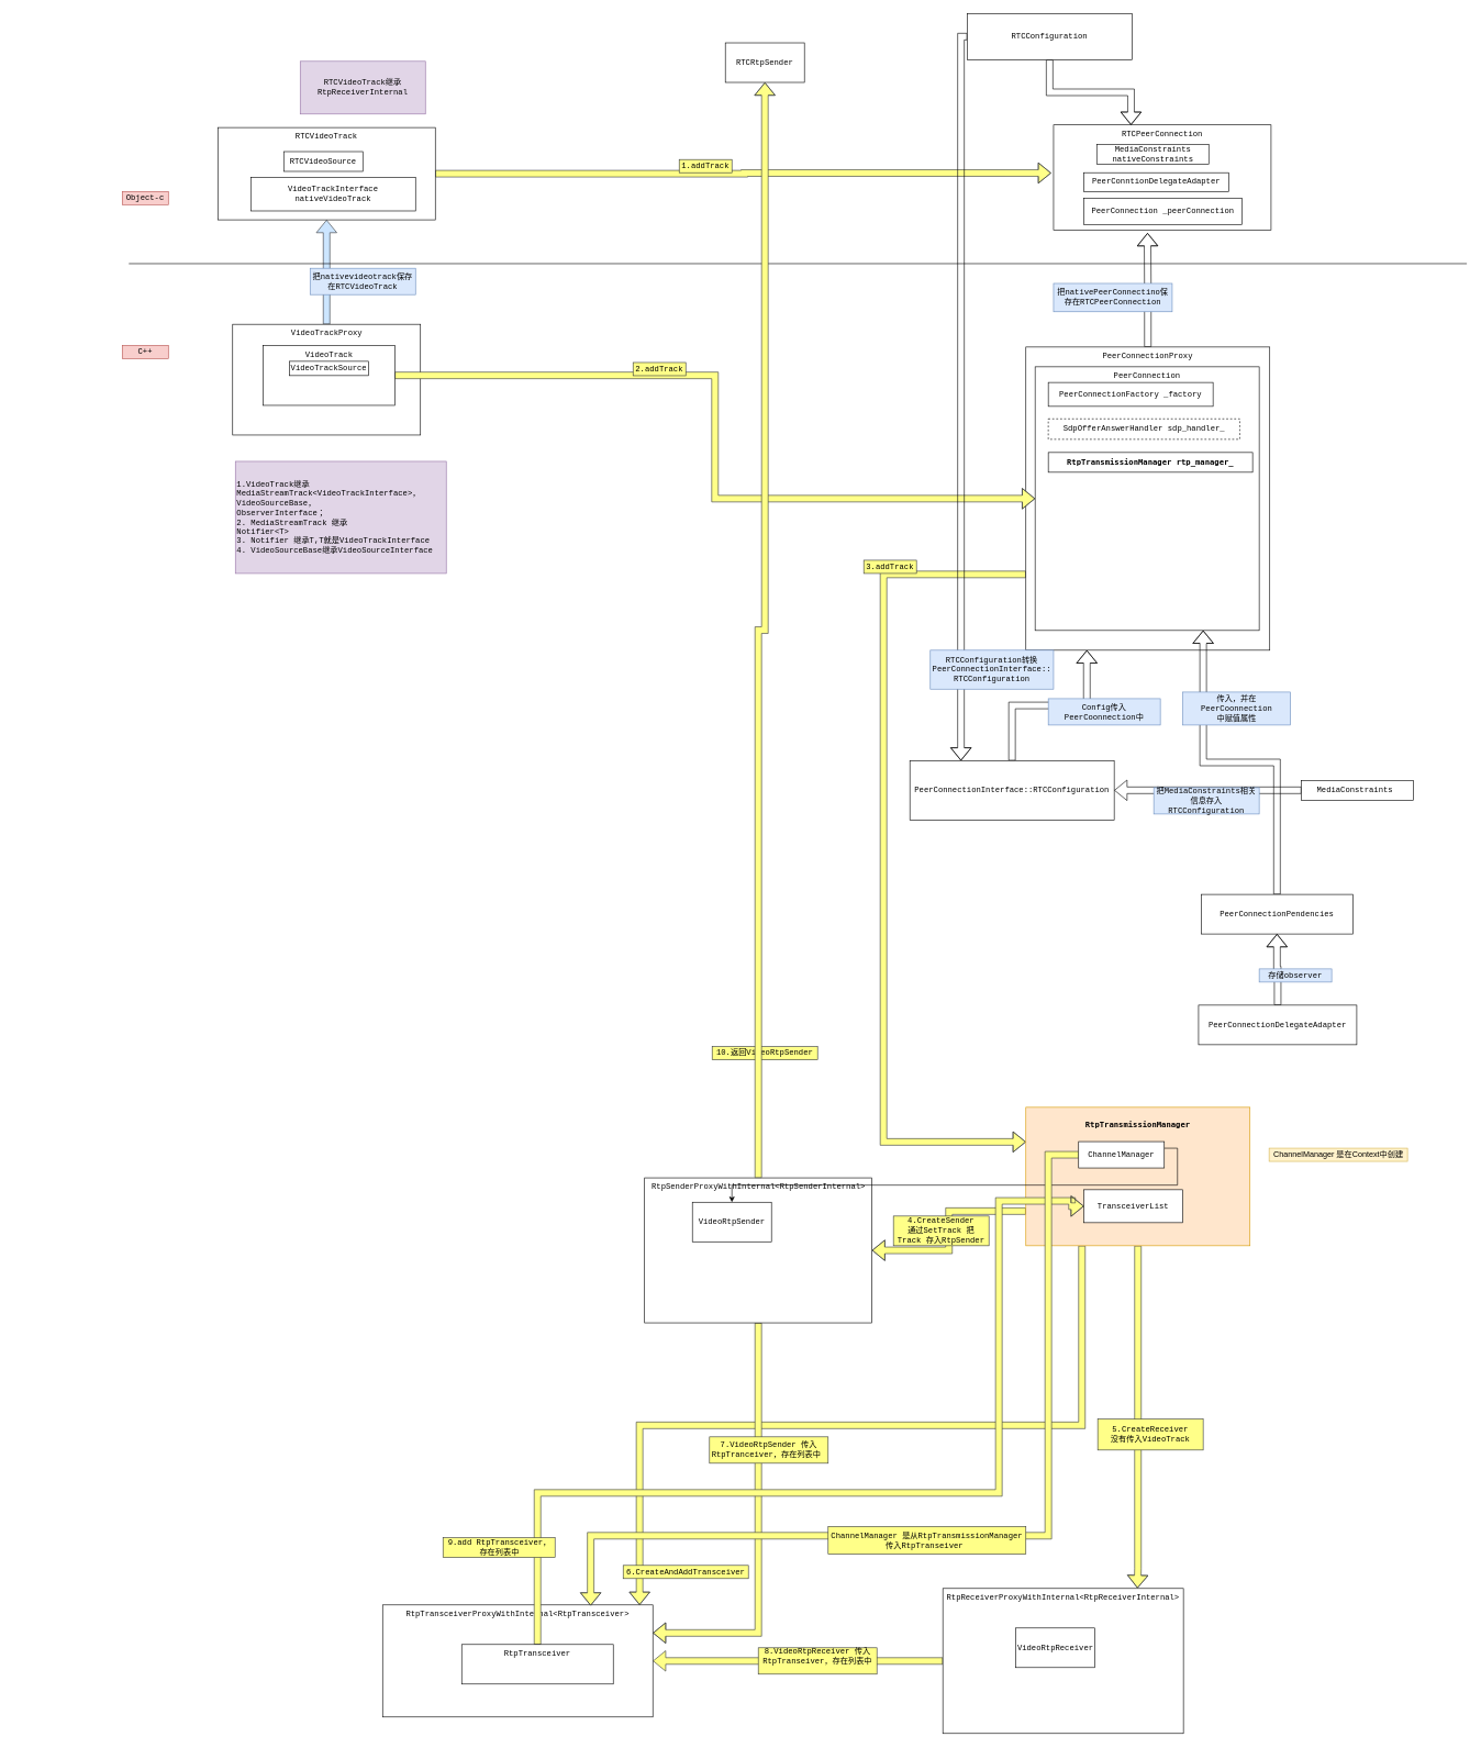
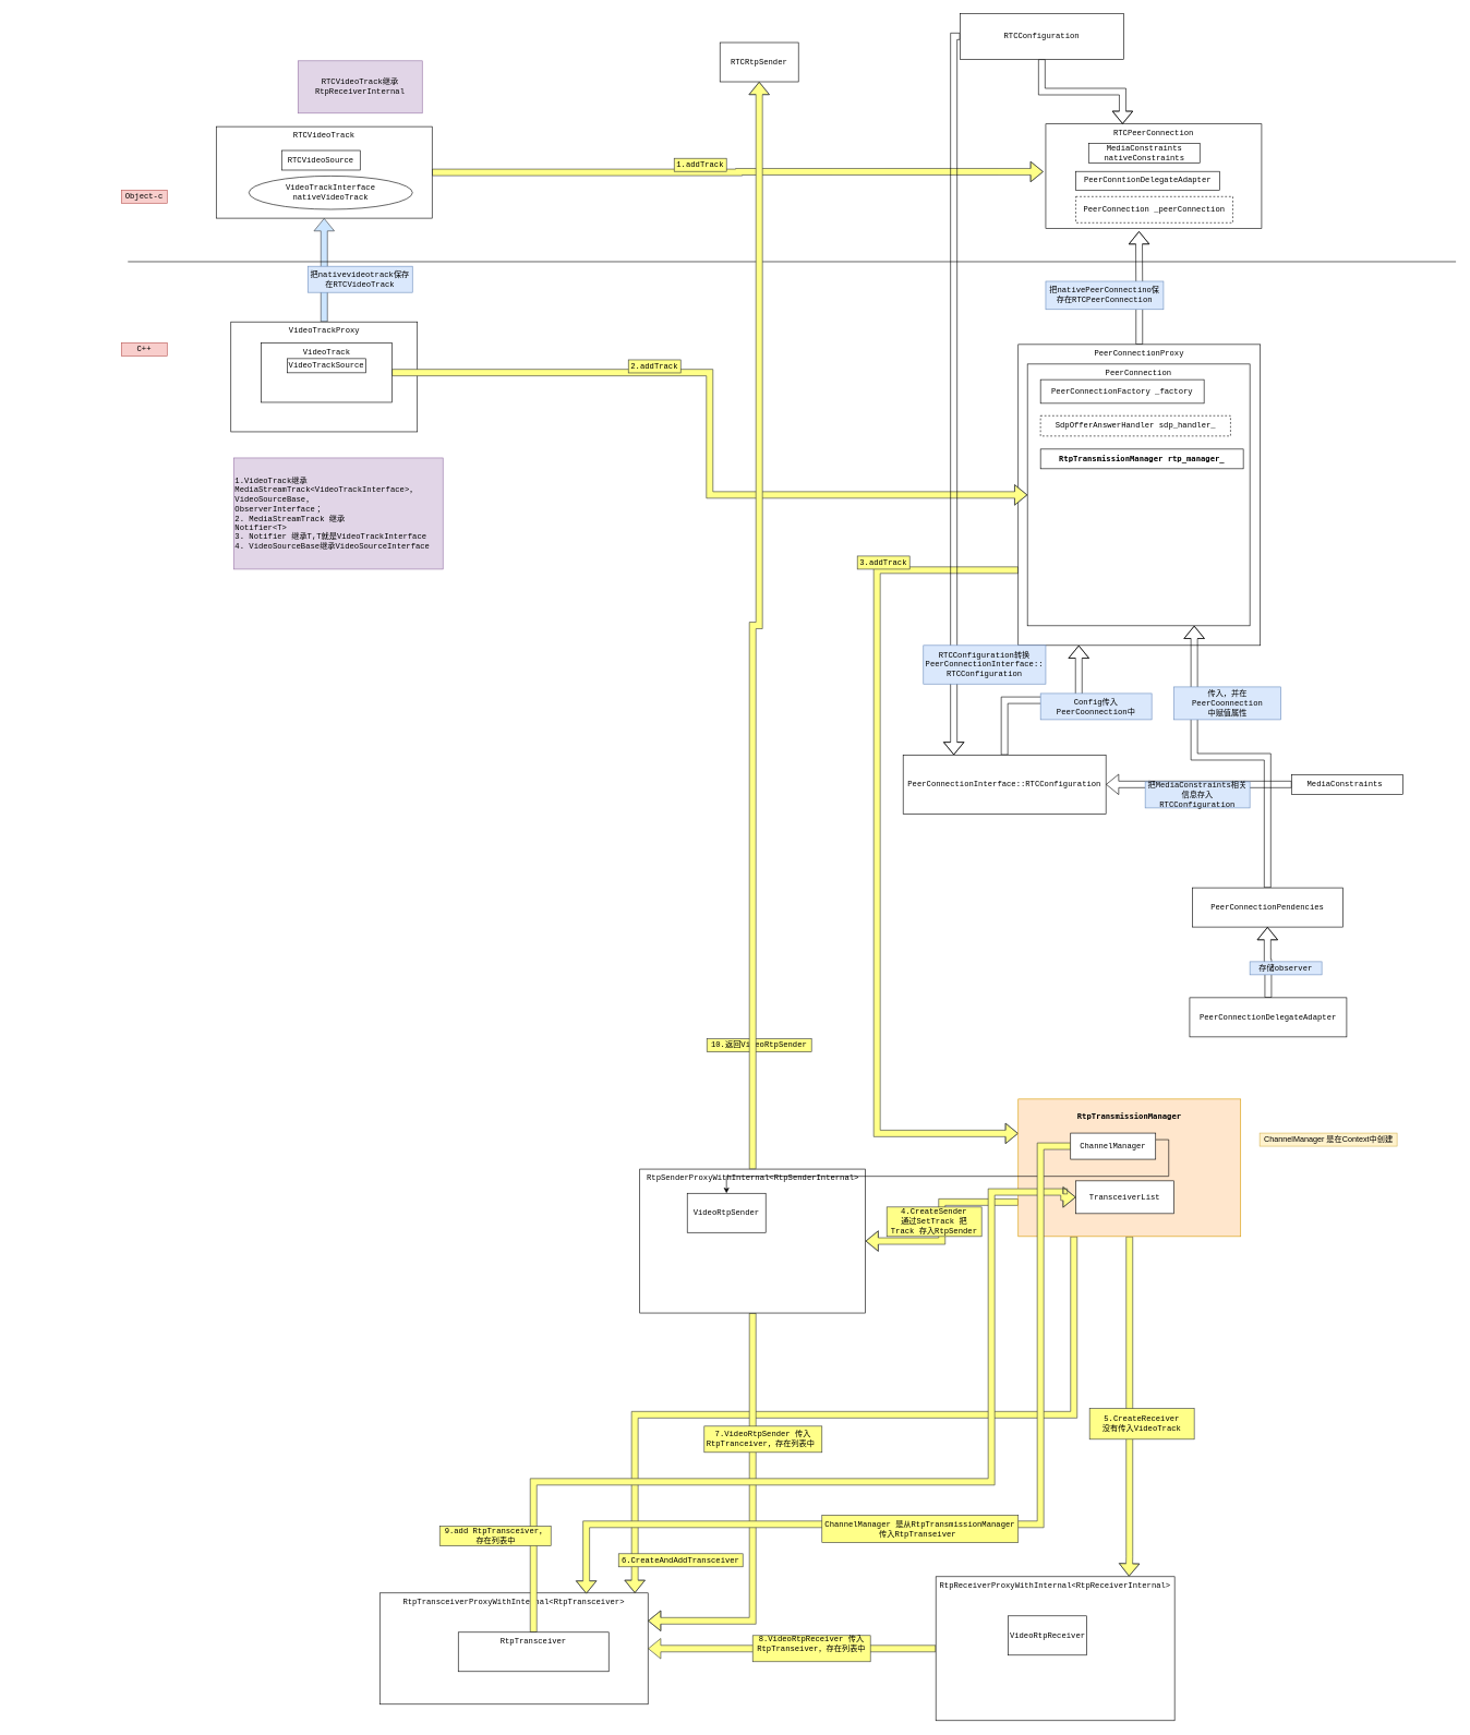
- <mxCell id="15" value="VideoTrackInterface nativeVideoTrack&lt;span&gt;&lt;br&gt;&lt;/span&gt;" style="rounded=0;whiteSpace=wrap;html=1;fontFamily=Courier New;fontSize=12;" vertex="1" parent="1"><mxGeometry x="380" y="268.5" width="250" height="51" as="geometry" /></mxCell>
+ <mxCell id="15" value="VideoTrackInterface nativeVideoTrack&lt;span&gt;&lt;br&gt;&lt;/span&gt;" style="ellipse;whiteSpace=wrap;html=1;fontFamily=Courier New;fontSize=12;" vertex="1" parent="1"><mxGeometry x="380" y="268.5" width="250" height="51" as="geometry" /></mxCell>
- <mxCell id="38" value="&lt;span&gt;PeerConnection _peerConnection&lt;/span&gt;" style="rounded=0;whiteSpace=wrap;html=1;fontFamily=Courier New;fontSize=12;align=center;" vertex="1" parent="1"><mxGeometry x="1644" y="300" width="240" height="40" as="geometry" /></mxCell>
+ <mxCell id="38" value="&lt;span&gt;PeerConnection _peerConnection&lt;/span&gt;" style="rounded=0;whiteSpace=wrap;html=1;fontFamily=Courier New;fontSize=12;align=center;dashed=1;" vertex="1" parent="1"><mxGeometry x="1644" y="300" width="240" height="40" as="geometry" /></mxCell>
- <mxCell id="76" value="ChannelManager 是在Context中创建" style="text;html=1;align=center;verticalAlign=middle;resizable=0;points=[];autosize=1;fillColor=#fff2cc;strokeColor=#d6b656;" vertex="1" parent="1"><mxGeometry x="1925" y="1741.5" width="210" height="20" as="geometry" /></mxCell>
+ <mxCell id="76" value="ChannelManager 是在Context中创建" style="text;html=1;align=center;verticalAlign=middle;resizable=0;points=[];autosize=1;fillColor=#fff2cc;strokeColor=#d6b656;" vertex="1" parent="1"><mxGeometry x="1925" y="1731.5" width="210" height="20" as="geometry" /></mxCell>
